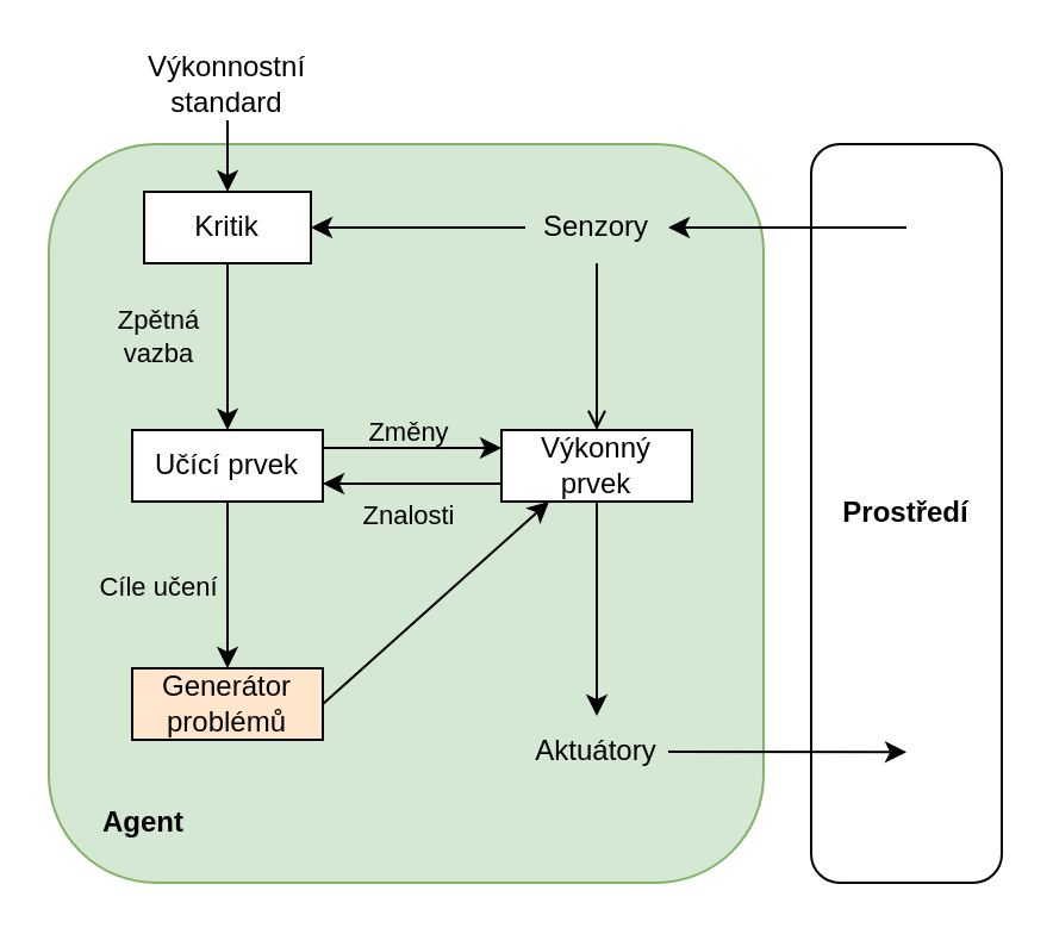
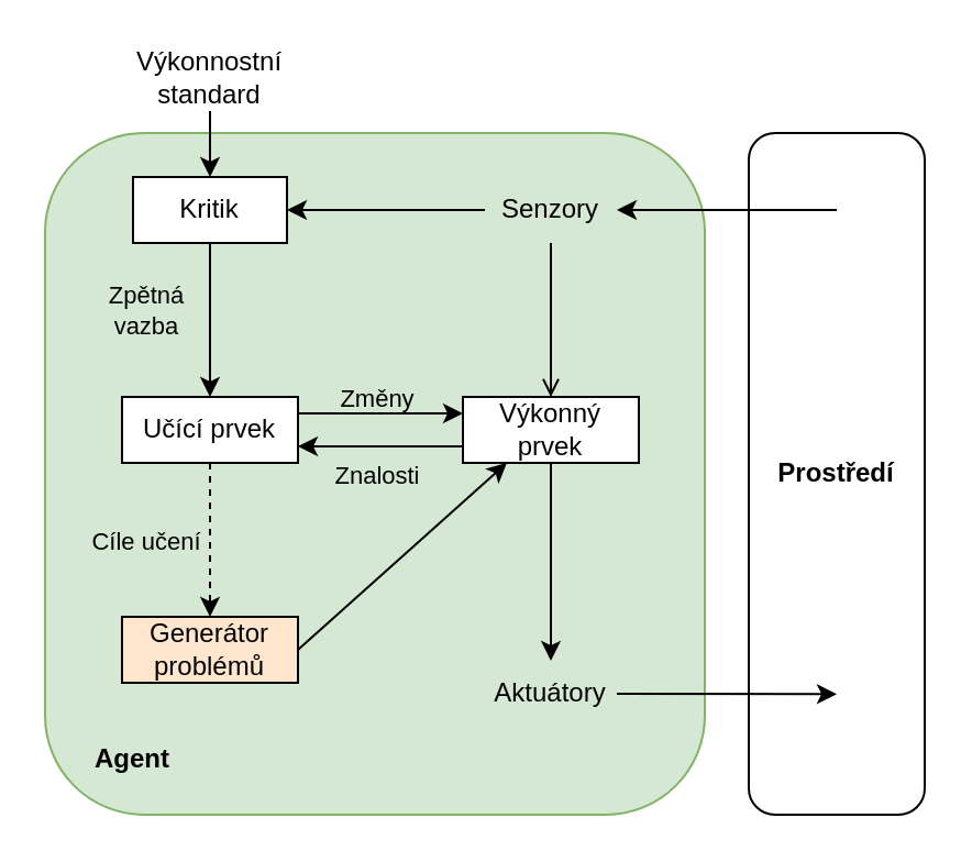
- <mxCell id="11" style="edgeStyle=none;html=1;exitX=0.5;exitY=1;exitDx=0;exitDy=0;entryX=0.5;entryY=0;entryDx=0;entryDy=0;" parent="1" source="13" target="23" edge="1"><mxGeometry relative="1" as="geometry" /></mxCell>
+ <mxCell id="11" style="edgeStyle=none;html=1;exitX=0.5;exitY=1;exitDx=0;exitDy=0;entryX=0.5;entryY=0;entryDx=0;entryDy=0;dashed=1;" parent="1" source="13" target="23" edge="1"><mxGeometry relative="1" as="geometry" /></mxCell>
